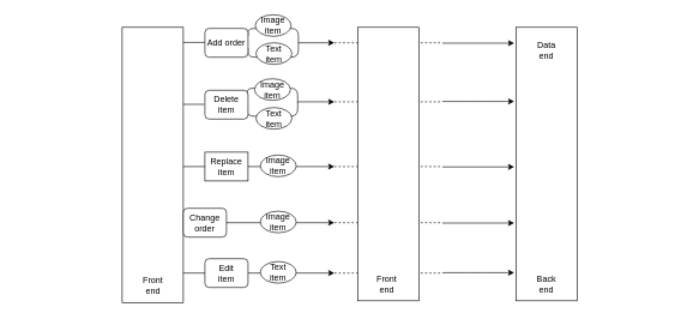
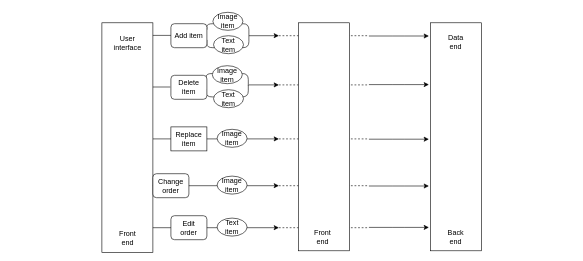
- <mxCell id="13" value="Add order" style="rounded=1;whiteSpace=wrap;html=1;" vertex="1" parent="1"><mxGeometry x="284" y="39" width="60" height="40" as="geometry" /></mxCell>
+ <mxCell id="13" value="Add item" style="rounded=1;whiteSpace=wrap;html=1;" vertex="1" parent="1"><mxGeometry x="284" y="39" width="60" height="40" as="geometry" /></mxCell>
+ <mxCell id="21" value="&lt;div&gt;User&lt;/div&gt;&lt;div&gt;interface&lt;br&gt;&lt;/div&gt;" style="text;html=1;strokeColor=none;fillColor=none;align=center;verticalAlign=middle;whiteSpace=wrap;rounded=0;" vertex="1" parent="1"><mxGeometry x="191.5" y="41" width="40" height="60" as="geometry" /></mxCell>
- <mxCell id="35" value="&lt;div&gt;Edit&lt;/div&gt;&lt;div&gt;item&lt;br&gt;&lt;/div&gt;" style="rounded=1;whiteSpace=wrap;html=1;" vertex="1" parent="1"><mxGeometry x="284" y="359" width="60" height="40" as="geometry" /></mxCell>
+ <mxCell id="35" value="&lt;div&gt;Edit&lt;/div&gt;&lt;div&gt;order&lt;br&gt;&lt;/div&gt;" style="rounded=1;whiteSpace=wrap;html=1;" vertex="1" parent="1"><mxGeometry x="284" y="359" width="60" height="40" as="geometry" /></mxCell>
